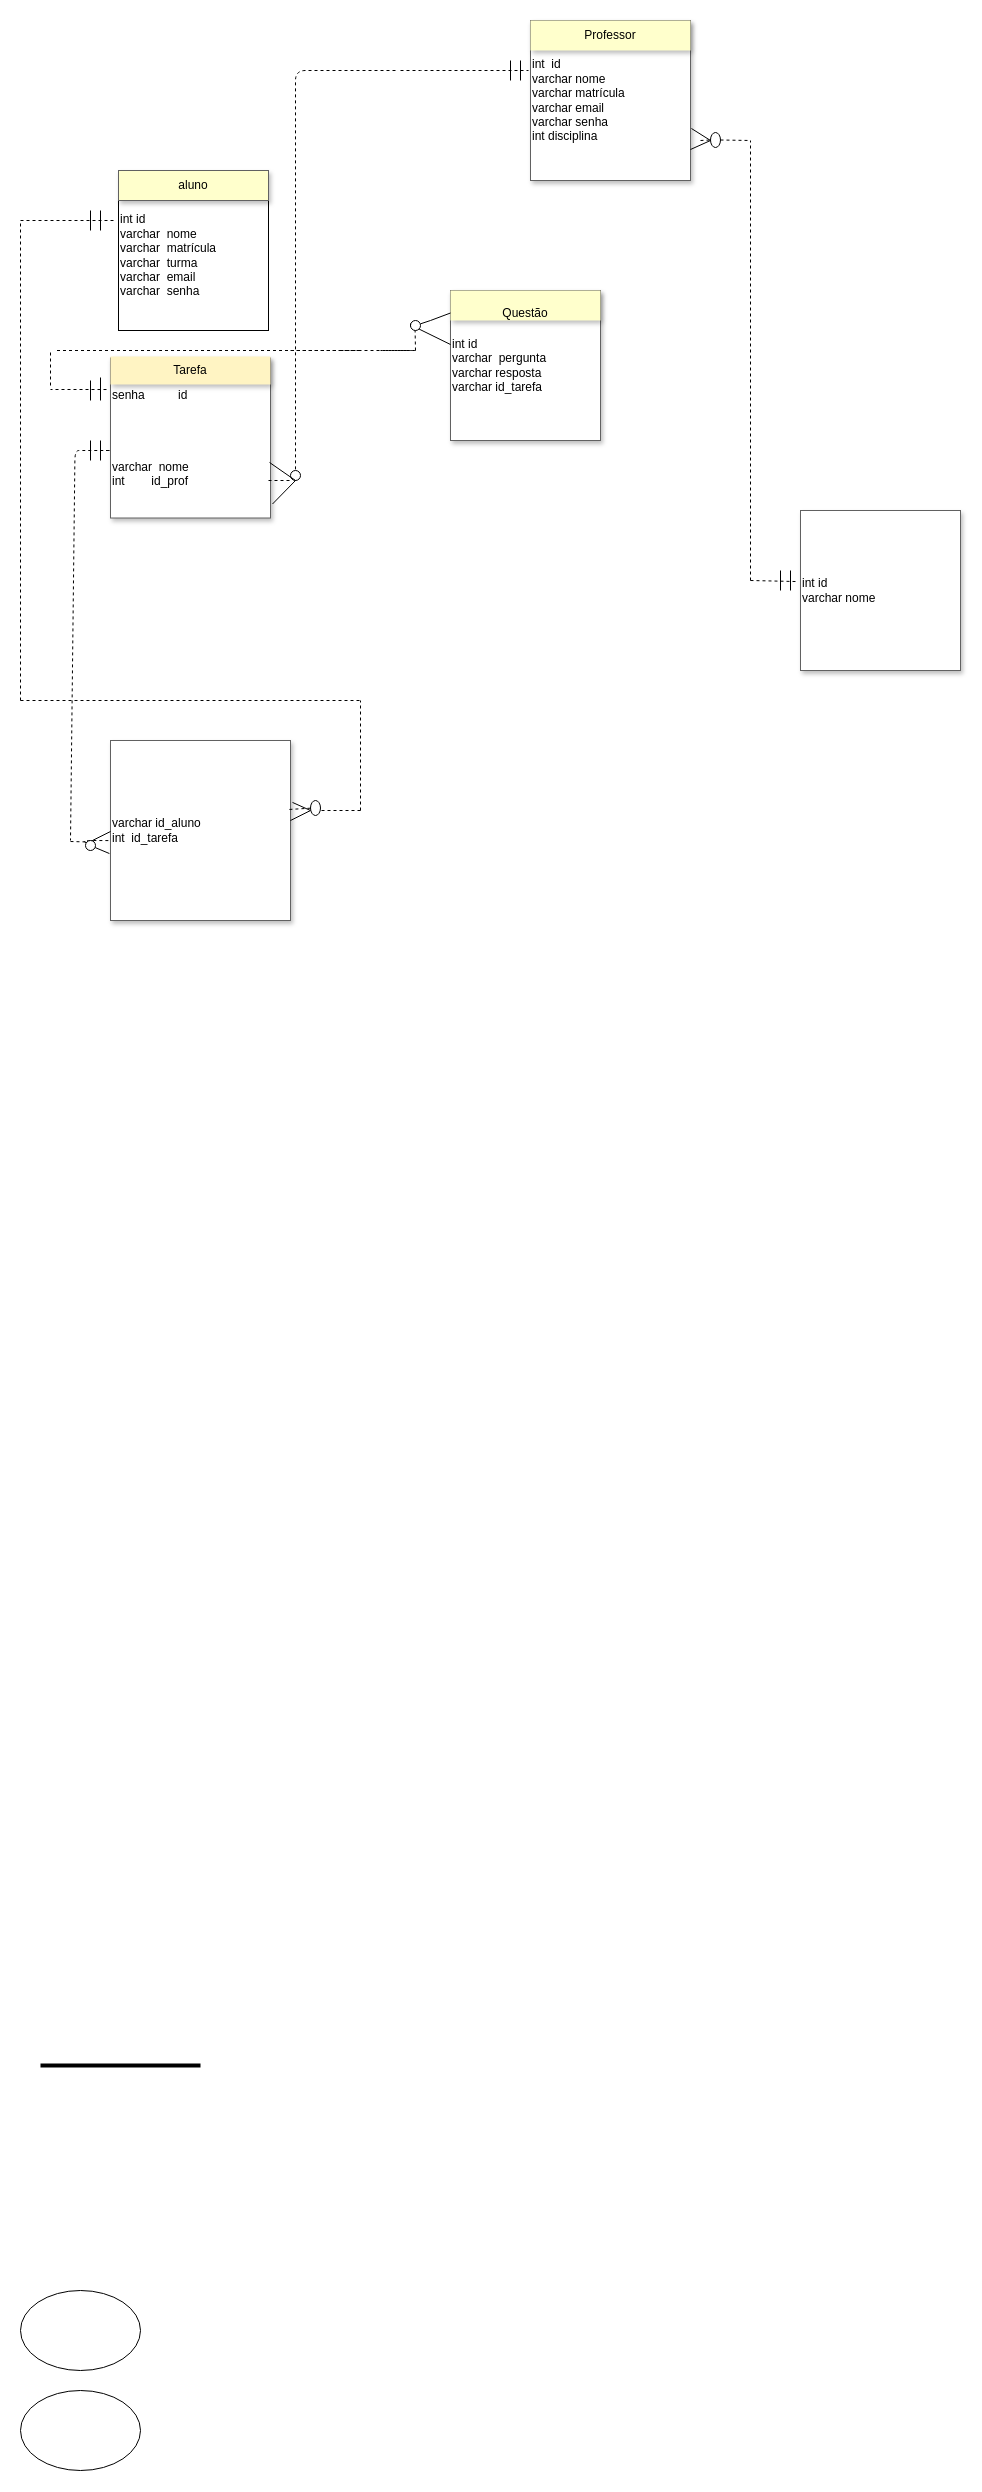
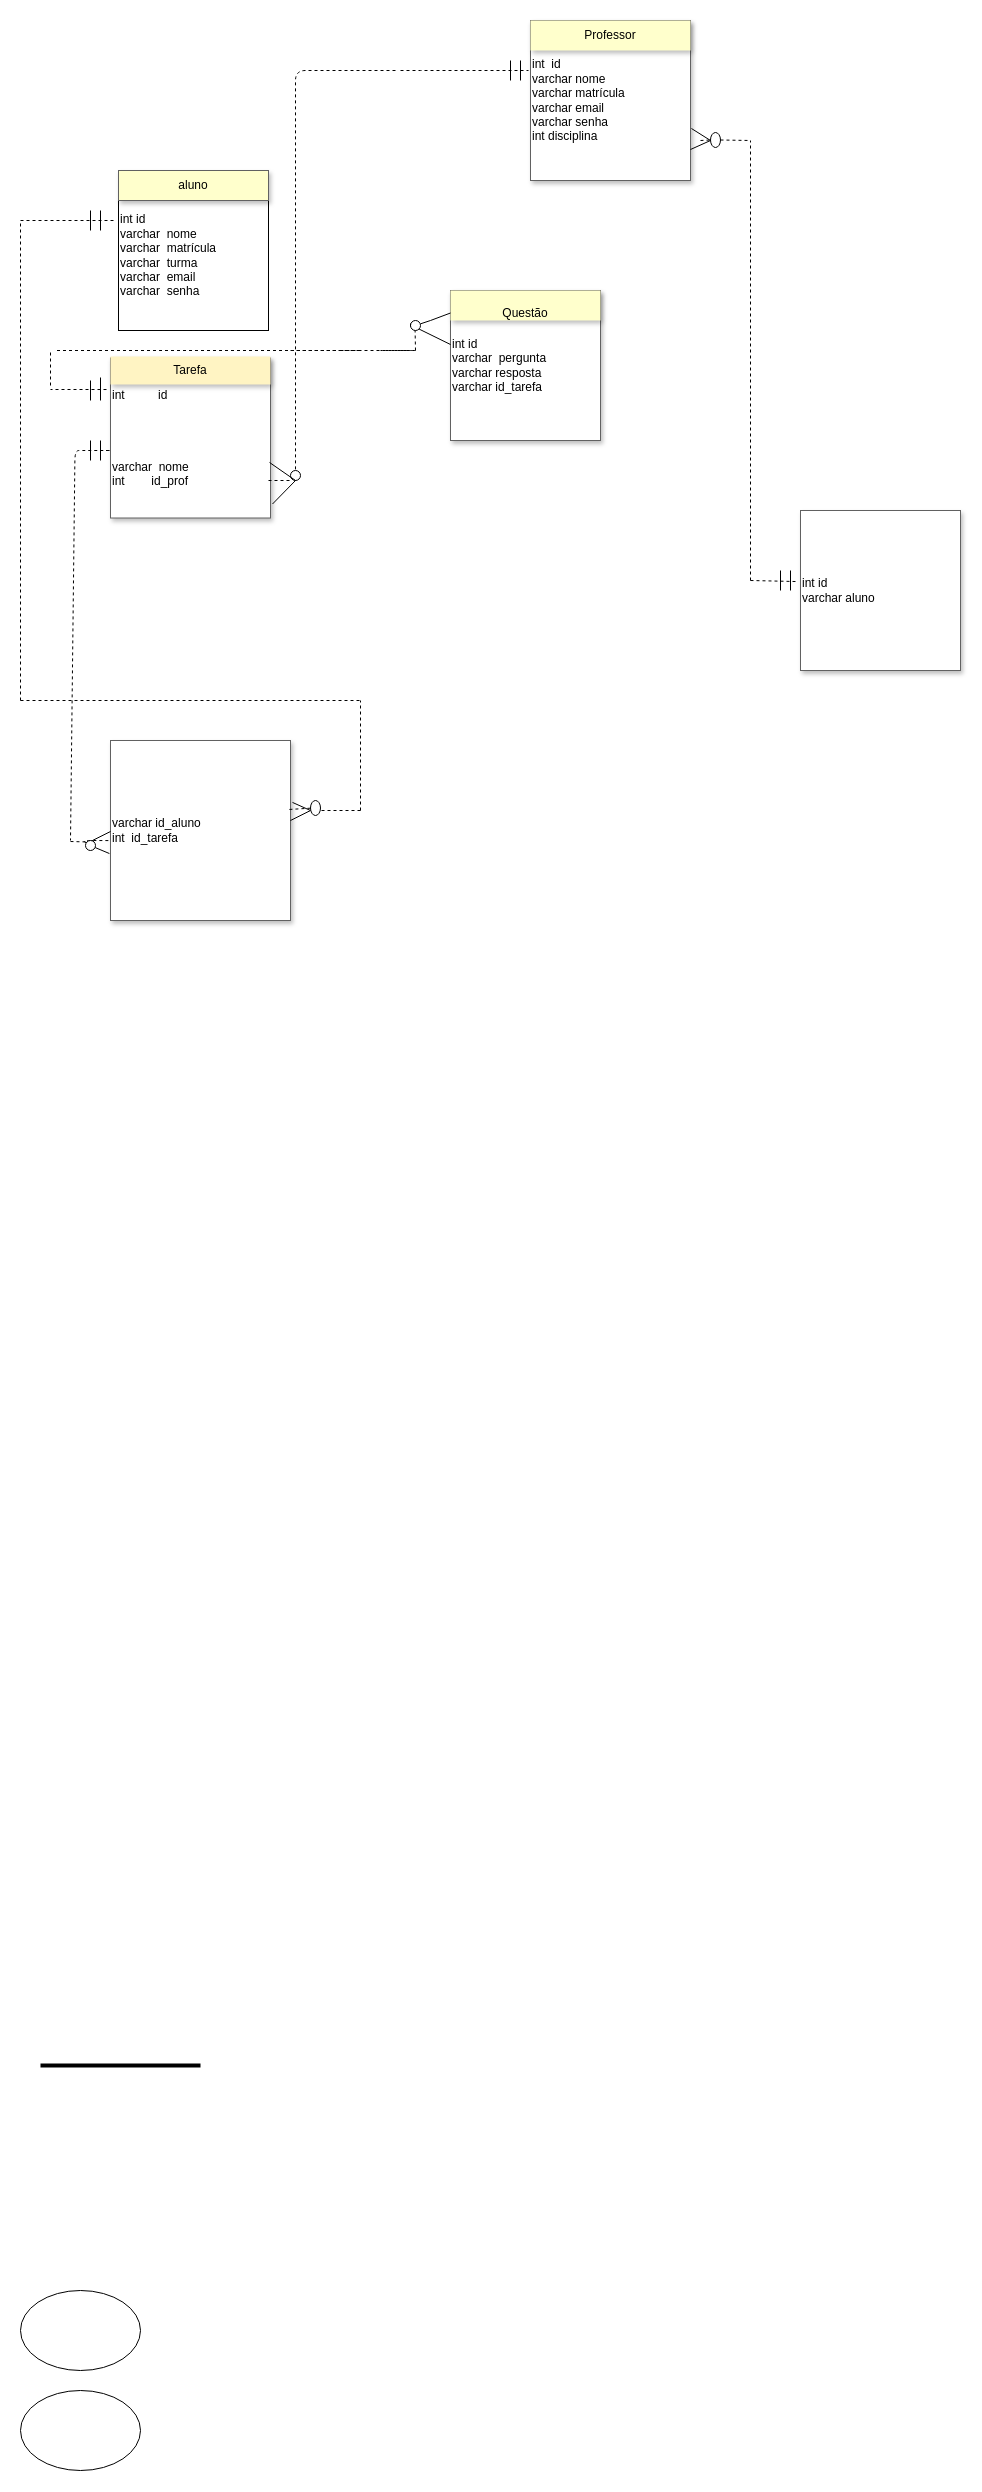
- <mxCell id="4" value="senha&amp;nbsp; &amp;nbsp; &amp;nbsp; &amp;nbsp; &amp;nbsp; id&lt;br&gt;&lt;br&gt;&lt;br&gt;&lt;br&gt;&lt;br&gt;varchar&amp;nbsp; nome&lt;br&gt;int&amp;nbsp; &amp;nbsp; &amp;nbsp; &amp;nbsp; id_prof&amp;nbsp;" style="whiteSpace=wrap;html=1;aspect=fixed;shadow=1;strokeColor=#616161;fillColor=#FFFFFF;align=left;" parent="1" vertex="1"><mxGeometry x="110" y="357.5" width="160" height="160" as="geometry" /></mxCell>
+ <mxCell id="4" value="int&amp;nbsp; &amp;nbsp; &amp;nbsp; &amp;nbsp; &amp;nbsp; id&lt;br&gt;&lt;br&gt;&lt;br&gt;&lt;br&gt;&lt;br&gt;varchar&amp;nbsp; nome&lt;br&gt;int&amp;nbsp; &amp;nbsp; &amp;nbsp; &amp;nbsp; id_prof&amp;nbsp;" style="whiteSpace=wrap;html=1;aspect=fixed;shadow=1;strokeColor=#616161;fillColor=#FFFFFF;align=left;" parent="1" vertex="1"><mxGeometry x="110" y="357.5" width="160" height="160" as="geometry" /></mxCell>
- <mxCell id="7" value="int id&lt;br&gt;varchar nome" style="whiteSpace=wrap;html=1;aspect=fixed;shadow=1;strokeColor=#616161;fillColor=#FFFFFF;align=left;" parent="1" vertex="1"><mxGeometry x="800" y="510" width="160" height="160" as="geometry" /></mxCell>
+ <mxCell id="7" value="int id&lt;br&gt;varchar aluno" style="whiteSpace=wrap;html=1;aspect=fixed;shadow=1;strokeColor=#616161;fillColor=#FFFFFF;align=left;" parent="1" vertex="1"><mxGeometry x="800" y="510" width="160" height="160" as="geometry" /></mxCell>
